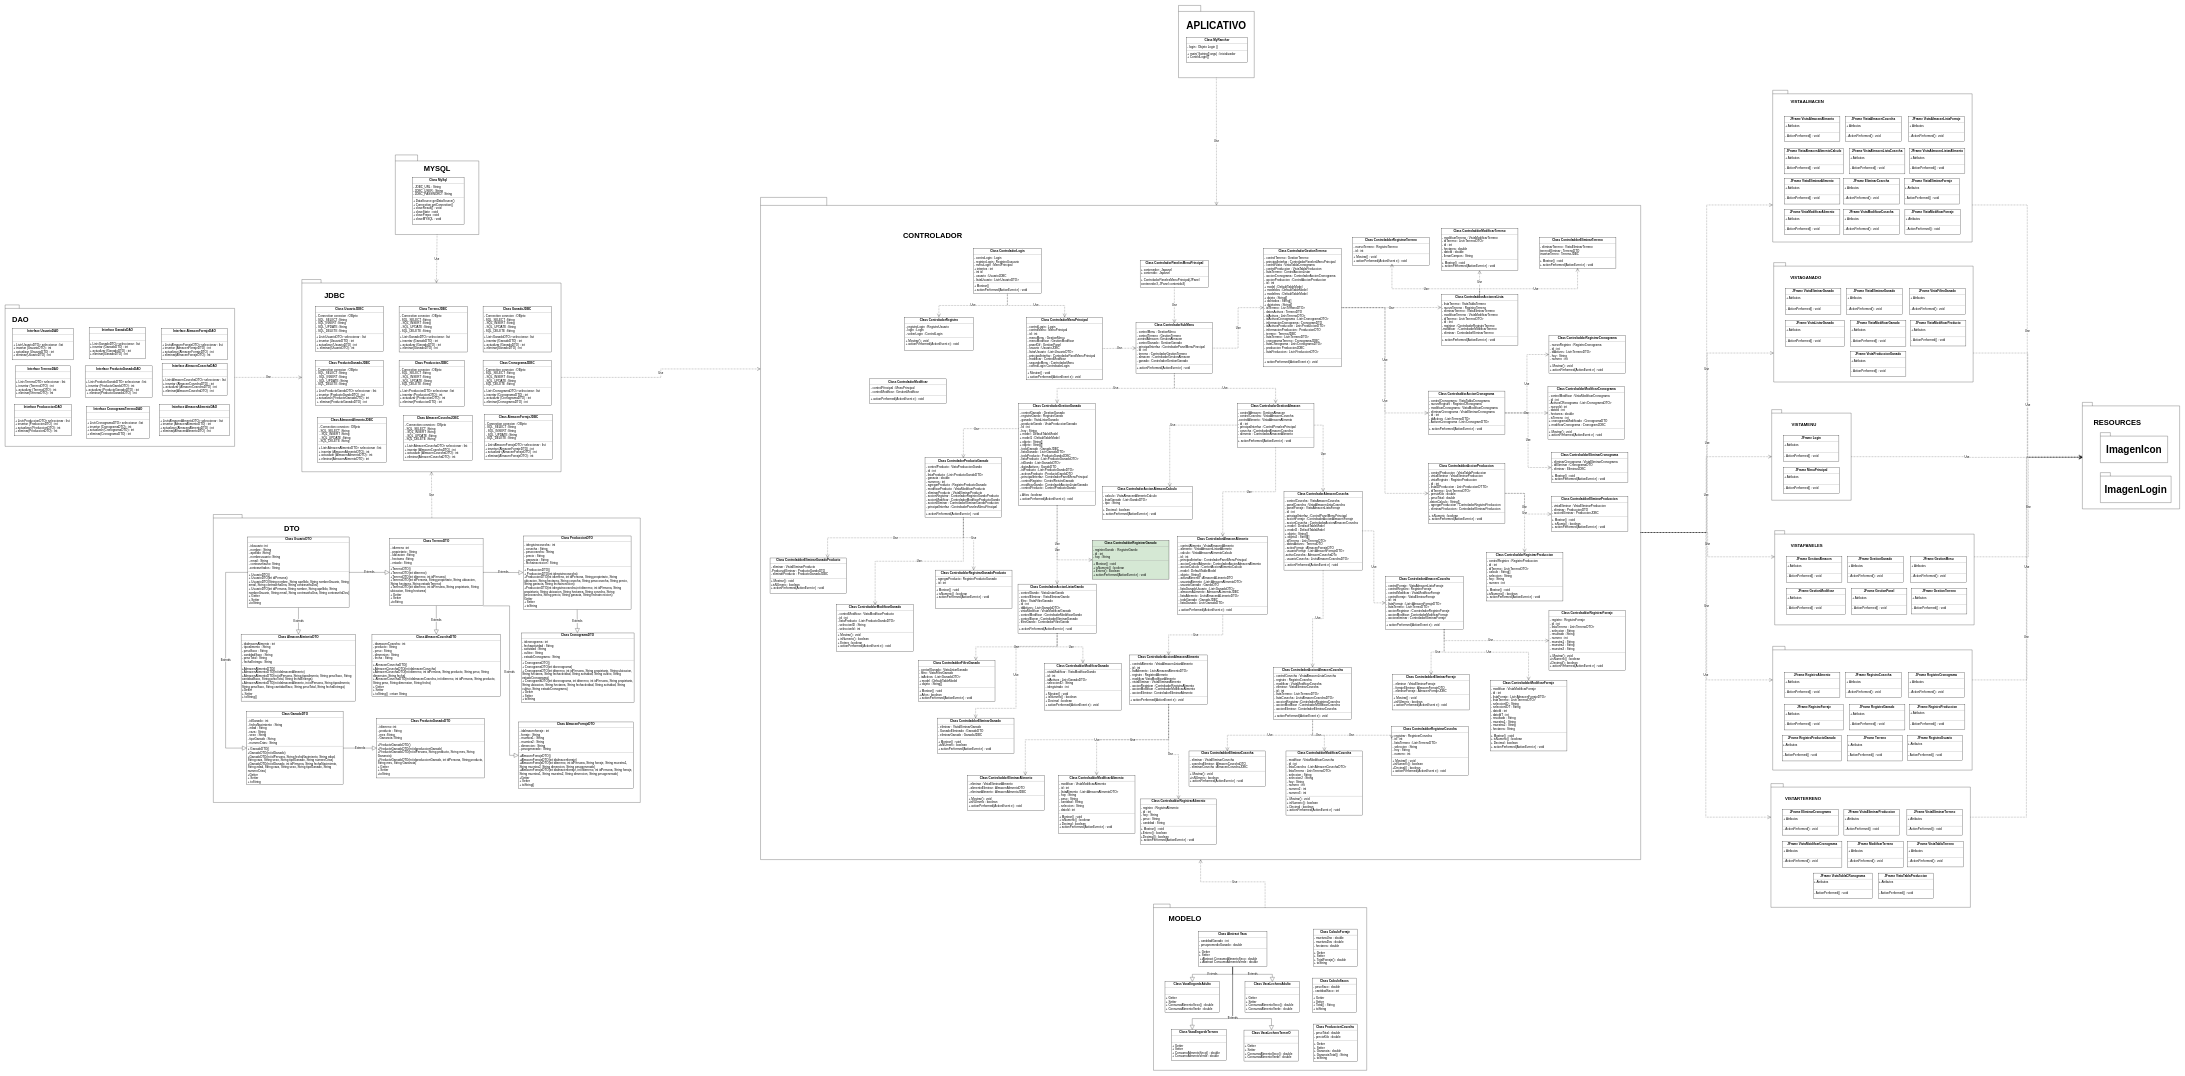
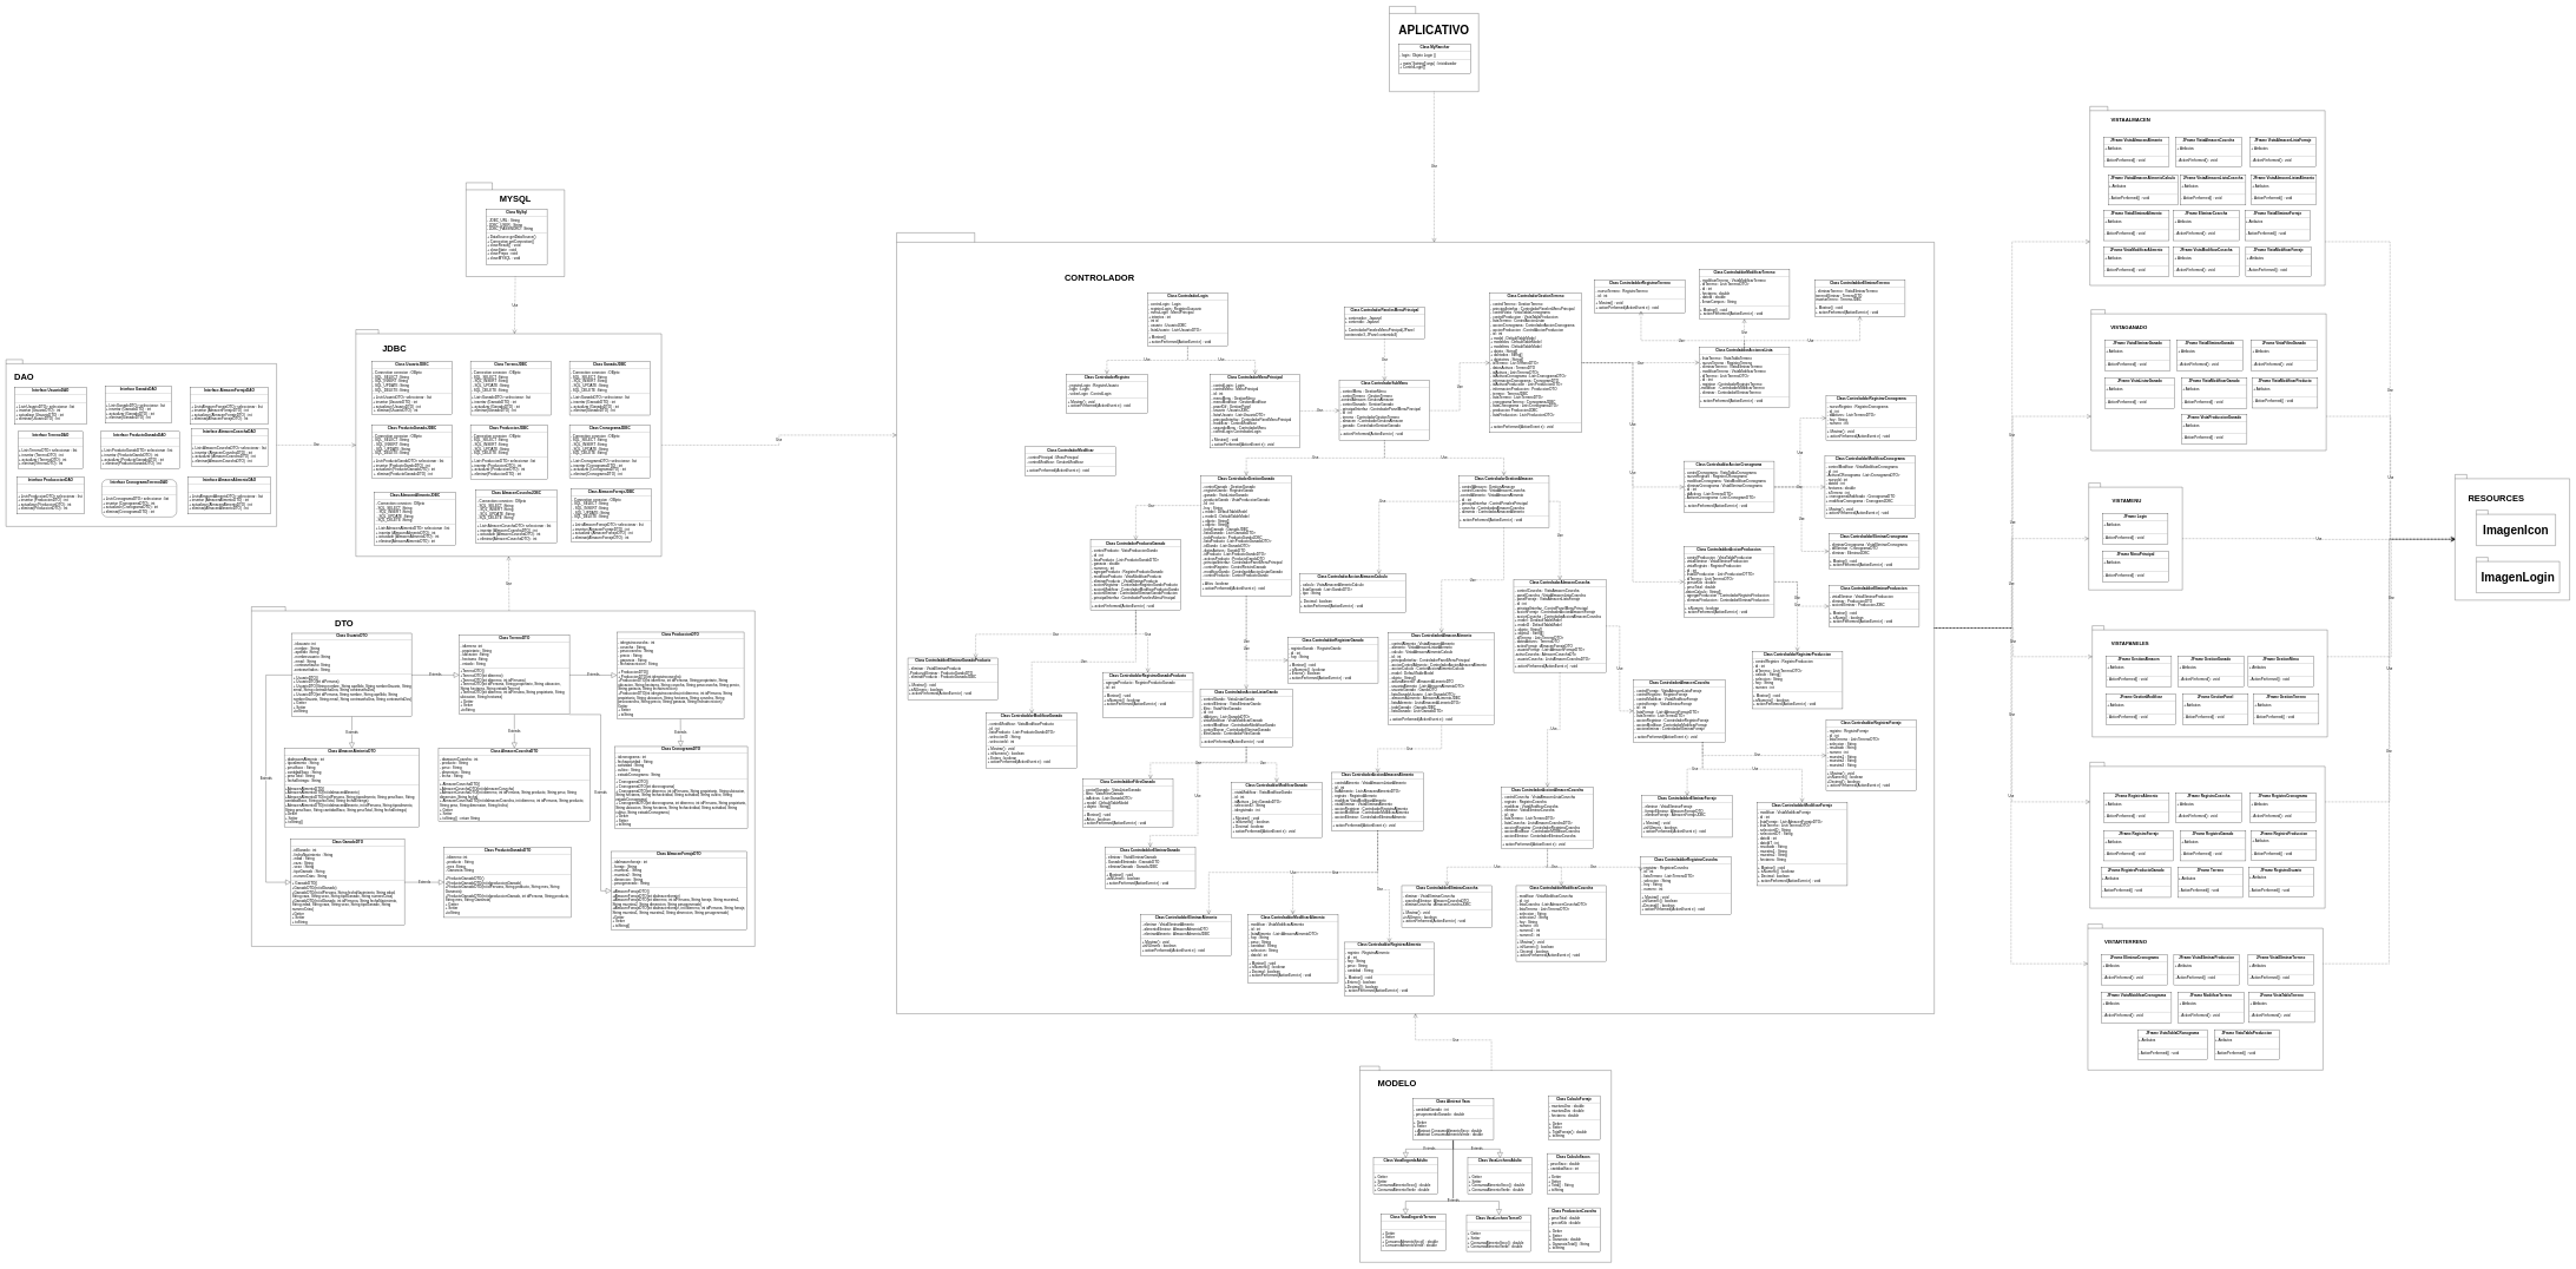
- <mxCell id="163" value="&lt;p style=&quot;margin:0px;margin-top:4px;text-align:center;&quot;&gt;&lt;b&gt;JFrame VistaAlmacenAlimentoCalculo&lt;/b&gt;&lt;/p&gt;&lt;hr size=&quot;1&quot;&gt;&lt;p style=&quot;margin:0px;margin-left:4px;&quot;&gt;+ Atributos&lt;/p&gt;&lt;br&gt;&lt;hr size=&quot;1&quot;&gt;&lt;p style=&quot;margin:0px;margin-left:4px;&quot;&gt;&lt;span style=&quot;background-color: initial;&quot;&gt;- ActionPerformed() : void&lt;/span&gt;&lt;br&gt;&lt;/p&gt;&lt;p style=&quot;margin:0px;margin-left:4px;&quot;&gt;&lt;br&gt;&lt;/p&gt;" style="verticalAlign=top;align=left;overflow=fill;fontSize=12;fontFamily=Helvetica;html=1;whiteSpace=wrap;" vertex="1" parent="1"><mxGeometry x="7138" y="591.92" width="237" height="102" as="geometry" /></mxCell>
+ <mxCell id="163" value="&lt;p style=&quot;margin:0px;margin-top:4px;text-align:center;&quot;&gt;&lt;b&gt;JFrame VistaAlmacenAlimentoCalculo&lt;/b&gt;&lt;/p&gt;&lt;hr size=&quot;1&quot;&gt;&lt;p style=&quot;margin:0px;margin-left:4px;&quot;&gt;+ Atributos&lt;/p&gt;&lt;br&gt;&lt;hr size=&quot;1&quot;&gt;&lt;p style=&quot;margin:0px;margin-left:4px;&quot;&gt;&lt;span style=&quot;background-color: initial;&quot;&gt;- ActionPerformed() : void&lt;/span&gt;&lt;br&gt;&lt;/p&gt;&lt;p style=&quot;margin:0px;margin-left:4px;&quot;&gt;&lt;br&gt;&lt;/p&gt;" style="verticalAlign=top;align=left;overflow=fill;fontSize=12;fontFamily=Helvetica;html=1;whiteSpace=wrap;" vertex="1" parent="1"><mxGeometry x="7153" y="591.92" width="237" height="102" as="geometry" /></mxCell>
- <mxCell id="57" value="&lt;p style=&quot;margin:0px;margin-top:4px;text-align:center;&quot;&gt;&lt;b&gt;Interface CronogramaTerrenoDAO&lt;/b&gt;&lt;/p&gt;&lt;hr size=&quot;1&quot;&gt;&lt;p style=&quot;margin:0px;margin-left:4px;&quot;&gt;&lt;br&gt;&lt;/p&gt;&lt;hr size=&quot;1&quot;&gt;&lt;p style=&quot;border-color: var(--border-color); margin: 0px 0px 0px 4px;&quot;&gt;+ List&amp;lt;CronogramaDTO&amp;gt; seleccionar : list&lt;/p&gt;&lt;p style=&quot;border-color: var(--border-color); margin: 0px 0px 0px 4px;&quot;&gt;+ insertar (CronogramaDTO) : int&lt;/p&gt;&lt;p style=&quot;border-color: var(--border-color); margin: 0px 0px 0px 4px;&quot;&gt;+ actualizar (CronogramaDTO) : int&lt;/p&gt;&lt;p style=&quot;border-color: var(--border-color); margin: 0px 0px 0px 4px;&quot;&gt;&lt;/p&gt;&lt;p style=&quot;border-color: var(--border-color); margin: 0px 0px 0px 4px;&quot;&gt;+ eliminar(CronogramaDTO) : int&lt;/p&gt;" style="verticalAlign=top;align=left;overflow=fill;fontSize=12;fontFamily=Helvetica;html=1;whiteSpace=wrap;" parent="1" vertex="1"><mxGeometry x="345" y="1624.96" width="254" height="127" as="geometry" /></mxCell>
+ <mxCell id="57" value="&lt;p style=&quot;margin:0px;margin-top:4px;text-align:center;&quot;&gt;&lt;b&gt;Interface CronogramaTerrenoDAO&lt;/b&gt;&lt;/p&gt;&lt;hr size=&quot;1&quot;&gt;&lt;p style=&quot;margin:0px;margin-left:4px;&quot;&gt;&lt;br&gt;&lt;/p&gt;&lt;hr size=&quot;1&quot;&gt;&lt;p style=&quot;border-color: var(--border-color); margin: 0px 0px 0px 4px;&quot;&gt;+ List&amp;lt;CronogramaDTO&amp;gt; seleccionar : list&lt;/p&gt;&lt;p style=&quot;border-color: var(--border-color); margin: 0px 0px 0px 4px;&quot;&gt;+ insertar (CronogramaDTO) : int&lt;/p&gt;&lt;p style=&quot;border-color: var(--border-color); margin: 0px 0px 0px 4px;&quot;&gt;+ actualizar (CronogramaDTO) : int&lt;/p&gt;&lt;p style=&quot;border-color: var(--border-color); margin: 0px 0px 0px 4px;&quot;&gt;&lt;/p&gt;&lt;p style=&quot;border-color: var(--border-color); margin: 0px 0px 0px 4px;&quot;&gt;+ eliminar(CronogramaDTO) : int&lt;/p&gt;" style="verticalAlign=top;align=left;overflow=fill;fontSize=12;fontFamily=Helvetica;html=1;whiteSpace=wrap;rounded=1;" parent="1" vertex="1"><mxGeometry x="345" y="1624.96" width="254" height="127" as="geometry" /></mxCell>
- <mxCell id="140" value="&lt;p style=&quot;margin:0px;margin-top:4px;text-align:center;&quot;&gt;&lt;b&gt;Class ControladdorRegistrarGanado&lt;/b&gt;&lt;/p&gt;&lt;hr size=&quot;1&quot;&gt;&lt;p style=&quot;margin:0px;margin-left:4px;&quot;&gt;&lt;span style=&quot;background-color: initial;&quot;&gt;- registroGando :&amp;nbsp; RegistroGando&lt;br&gt;&lt;/span&gt;&lt;/p&gt;&lt;p style=&quot;margin:0px;margin-left:4px;&quot;&gt;&lt;span style=&quot;background-color: initial;&quot;&gt;- id : int&lt;/span&gt;&lt;/p&gt;&lt;p style=&quot;margin:0px;margin-left:4px;&quot;&gt;&lt;span style=&quot;background-color: initial;&quot;&gt;- hoy : String&lt;/span&gt;&lt;/p&gt;&lt;hr size=&quot;1&quot;&gt;&lt;p style=&quot;margin:0px;margin-left:4px;&quot;&gt;&lt;span style=&quot;background-color: initial;&quot;&gt;+ Mostrar() : void&amp;nbsp;&lt;/span&gt;&lt;/p&gt;&lt;p style=&quot;margin:0px;margin-left:4px;&quot;&gt;&lt;span style=&quot;background-color: initial;&quot;&gt;+ isNumeric() : boolean&lt;/span&gt;&lt;/p&gt;&lt;p style=&quot;margin:0px;margin-left:4px;&quot;&gt;&lt;span style=&quot;background-color: initial;&quot;&gt;+ Entero() : boolean&lt;/span&gt;&lt;/p&gt;&lt;p style=&quot;margin:0px;margin-left:4px;&quot;&gt;&lt;span style=&quot;background-color: initial;&quot;&gt;+ actionPerformed(ActionEvent e) : void&lt;/span&gt;&lt;br&gt;&lt;/p&gt;" style="verticalAlign=top;align=left;overflow=fill;fontSize=12;fontFamily=Helvetica;html=1;whiteSpace=wrap;fillColor=#d5e8d4;" vertex="1" parent="1"><mxGeometry x="4369" y="2160.96" width="307" height="154" as="geometry" /></mxCell>
+ <mxCell id="140" value="&lt;p style=&quot;margin:0px;margin-top:4px;text-align:center;&quot;&gt;&lt;b&gt;Class ControladdorRegistrarGanado&lt;/b&gt;&lt;/p&gt;&lt;hr size=&quot;1&quot;&gt;&lt;p style=&quot;margin:0px;margin-left:4px;&quot;&gt;&lt;span style=&quot;background-color: initial;&quot;&gt;- registroGando :&amp;nbsp; RegistroGando&lt;br&gt;&lt;/span&gt;&lt;/p&gt;&lt;p style=&quot;margin:0px;margin-left:4px;&quot;&gt;&lt;span style=&quot;background-color: initial;&quot;&gt;- id : int&lt;/span&gt;&lt;/p&gt;&lt;p style=&quot;margin:0px;margin-left:4px;&quot;&gt;&lt;span style=&quot;background-color: initial;&quot;&gt;- hoy : String&lt;/span&gt;&lt;/p&gt;&lt;hr size=&quot;1&quot;&gt;&lt;p style=&quot;margin:0px;margin-left:4px;&quot;&gt;&lt;span style=&quot;background-color: initial;&quot;&gt;+ Mostrar() : void&amp;nbsp;&lt;/span&gt;&lt;/p&gt;&lt;p style=&quot;margin:0px;margin-left:4px;&quot;&gt;&lt;span style=&quot;background-color: initial;&quot;&gt;+ isNumeric() : boolean&lt;/span&gt;&lt;/p&gt;&lt;p style=&quot;margin:0px;margin-left:4px;&quot;&gt;&lt;span style=&quot;background-color: initial;&quot;&gt;+ Entero() : boolean&lt;/span&gt;&lt;/p&gt;&lt;p style=&quot;margin:0px;margin-left:4px;&quot;&gt;&lt;span style=&quot;background-color: initial;&quot;&gt;+ actionPerformed(ActionEvent e) : void&lt;/span&gt;&lt;br&gt;&lt;/p&gt;" style="verticalAlign=top;align=left;overflow=fill;fontSize=12;fontFamily=Helvetica;html=1;whiteSpace=wrap;" vertex="1" parent="1"><mxGeometry x="4369" y="2160.96" width="307" height="154" as="geometry" /></mxCell>
- <mxCell id="193" value="&lt;p style=&quot;margin:0px;margin-top:4px;text-align:center;&quot;&gt;&lt;b&gt;JFrame GestionMenu&lt;/b&gt;&lt;/p&gt;&lt;hr size=&quot;1&quot;&gt;&lt;p style=&quot;margin:0px;margin-left:4px;&quot;&gt;+ Atributos&lt;/p&gt;&lt;br&gt;&lt;hr size=&quot;1&quot;&gt;&lt;p style=&quot;margin:0px;margin-left:4px;&quot;&gt;&lt;span style=&quot;background-color: initial;&quot;&gt;- ActionPerformed() : void&lt;/span&gt;&lt;br&gt;&lt;/p&gt;&lt;p style=&quot;margin:0px;margin-left:4px;&quot;&gt;&lt;br&gt;&lt;/p&gt;" style="verticalAlign=top;align=left;overflow=fill;fontSize=12;fontFamily=Helvetica;html=1;whiteSpace=wrap;" vertex="1" parent="1"><mxGeometry x="7643" y="2225" width="222" height="102" as="geometry" /></mxCell>
+ <mxCell id="193" value="&lt;p style=&quot;margin:0px;margin-top:4px;text-align:center;&quot;&gt;&lt;b&gt;JFrame GestionMenu&lt;/b&gt;&lt;/p&gt;&lt;hr size=&quot;1&quot;&gt;&lt;p style=&quot;margin:0px;margin-left:4px;&quot;&gt;+ Atributos&lt;/p&gt;&lt;br&gt;&lt;hr size=&quot;1&quot;&gt;&lt;p style=&quot;margin:0px;margin-left:4px;&quot;&gt;&lt;span style=&quot;background-color: initial;&quot;&gt;- ActionPerformed() : void&lt;/span&gt;&lt;br&gt;&lt;/p&gt;&lt;p style=&quot;margin:0px;margin-left:4px;&quot;&gt;&lt;br&gt;&lt;/p&gt;" style="verticalAlign=top;align=left;overflow=fill;fontSize=12;fontFamily=Helvetica;html=1;whiteSpace=wrap;" vertex="1" parent="1"><mxGeometry x="7628" y="2225" width="222" height="102" as="geometry" /></mxCell>
